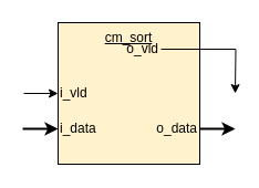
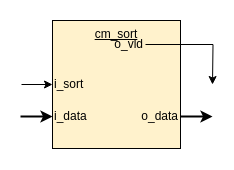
- <mxCell id="4" value="i_vld" style="text;html=1;strokeColor=none;fillColor=none;align=left;verticalAlign=middle;whiteSpace=wrap;rounded=0;" parent="1" vertex="1"><mxGeometry x="52" y="68" width="64" height="32" as="geometry" /></mxCell>
+ <mxCell id="4" value="i_sort" style="text;html=1;strokeColor=none;fillColor=none;align=left;verticalAlign=middle;whiteSpace=wrap;rounded=0;" parent="1" vertex="1"><mxGeometry x="52" y="68" width="64" height="32" as="geometry" /></mxCell>
